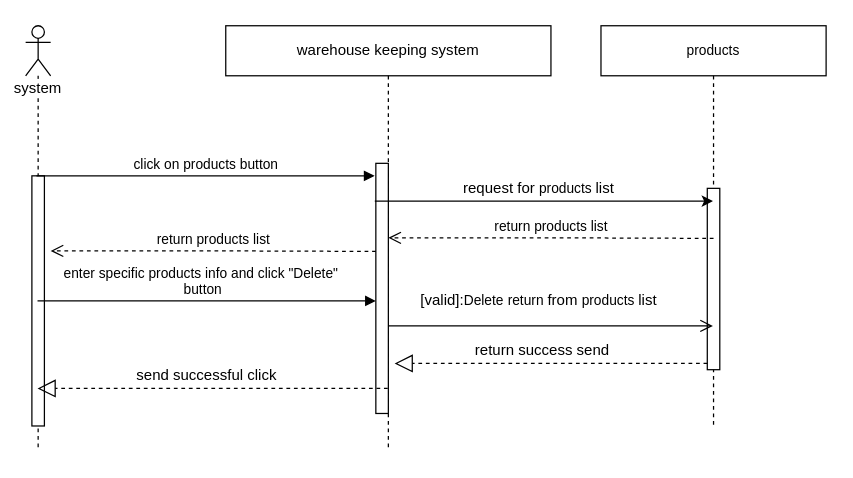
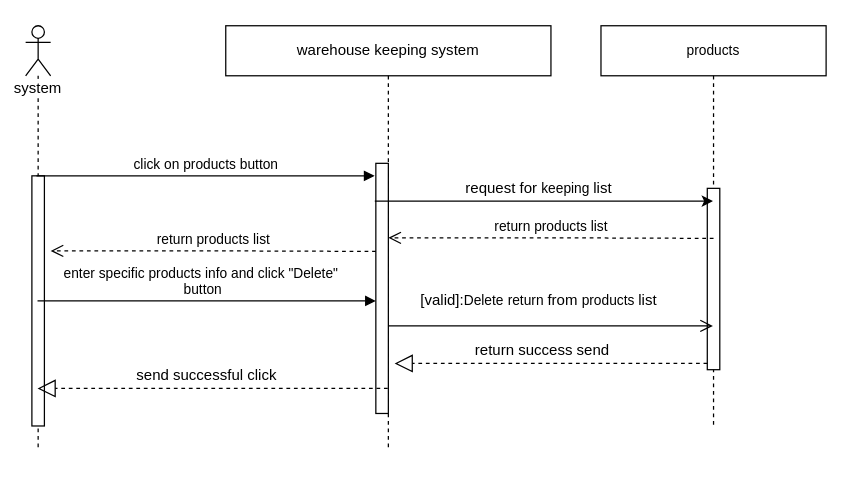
- <mxCell id="17" value="request for&amp;nbsp;&lt;span style=&quot;font-size: 11px ; background-color: rgb(255 , 255 , 255)&quot;&gt;products&amp;nbsp;&lt;/span&gt;list" style="text;html=1;align=center;verticalAlign=middle;resizable=0;points=[];autosize=1;" vertex="1" parent="1"><mxGeometry x="360" y="140" width="140" height="20" as="geometry" /></mxCell>
+ <mxCell id="17" value="request for&amp;nbsp;&lt;span style=&quot;font-size: 11px ; background-color: rgb(255 , 255 , 255)&quot;&gt;keeping&amp;nbsp;&lt;/span&gt;list" style="text;html=1;align=center;verticalAlign=middle;resizable=0;points=[];autosize=1;" vertex="1" parent="1"><mxGeometry x="360" y="140" width="140" height="20" as="geometry" /></mxCell>
